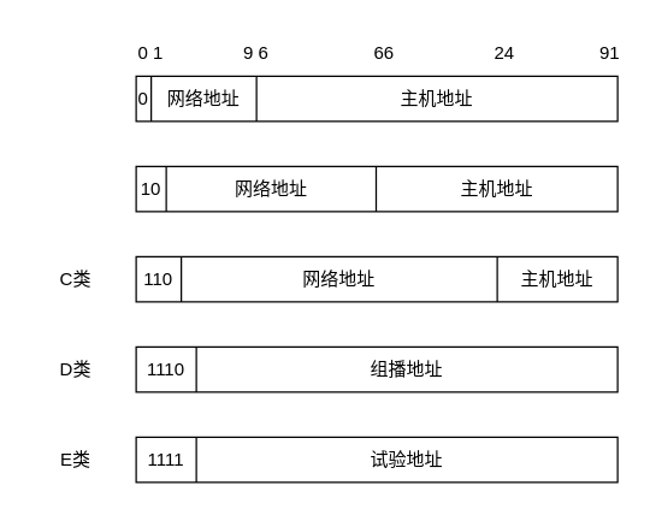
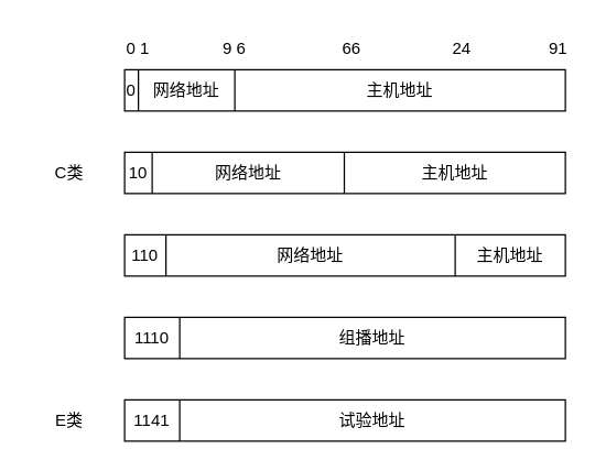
- <mxCell id="7" value="C类" style="text;html=1;strokeColor=none;fillColor=none;align=center;verticalAlign=middle;whiteSpace=wrap;rounded=0;" vertex="1" parent="1"><mxGeometry x="20" y="170" width="60" height="30" as="geometry" /></mxCell>
+ <mxCell id="7" value="C类" style="text;html=1;strokeColor=none;fillColor=none;align=center;verticalAlign=middle;whiteSpace=wrap;rounded=0;" vertex="1" parent="1"><mxGeometry x="20" y="110" width="60" height="30" as="geometry" /></mxCell>
- <mxCell id="8" value="D类" style="text;html=1;strokeColor=none;fillColor=none;align=center;verticalAlign=middle;whiteSpace=wrap;rounded=0;" vertex="1" parent="1"><mxGeometry x="20" y="230" width="60" height="30" as="geometry" /></mxCell>
- <mxCell id="22" value="1111" style="text;html=1;strokeColor=none;fillColor=none;align=center;verticalAlign=middle;whiteSpace=wrap;rounded=0;" vertex="1" parent="1"><mxGeometry x="90" y="290" width="40" height="30" as="geometry" /></mxCell>
+ <mxCell id="22" value="1141" style="text;html=1;strokeColor=none;fillColor=none;align=center;verticalAlign=middle;whiteSpace=wrap;rounded=0;" vertex="1" parent="1"><mxGeometry x="90" y="290" width="40" height="30" as="geometry" /></mxCell>
